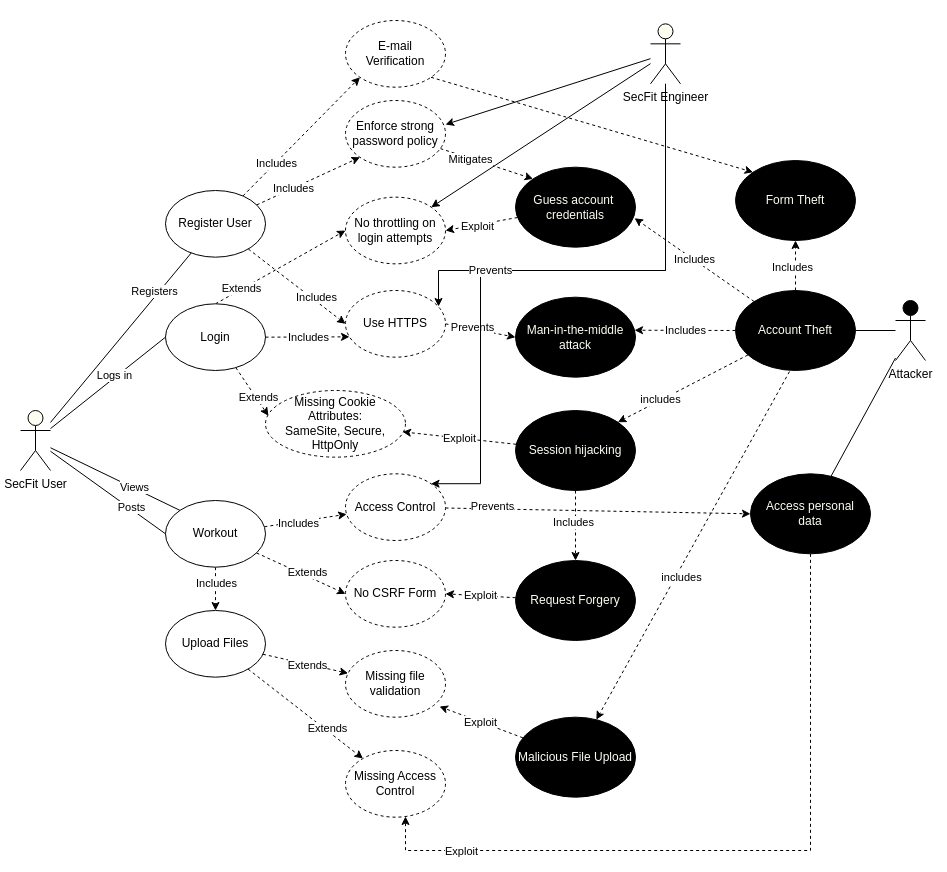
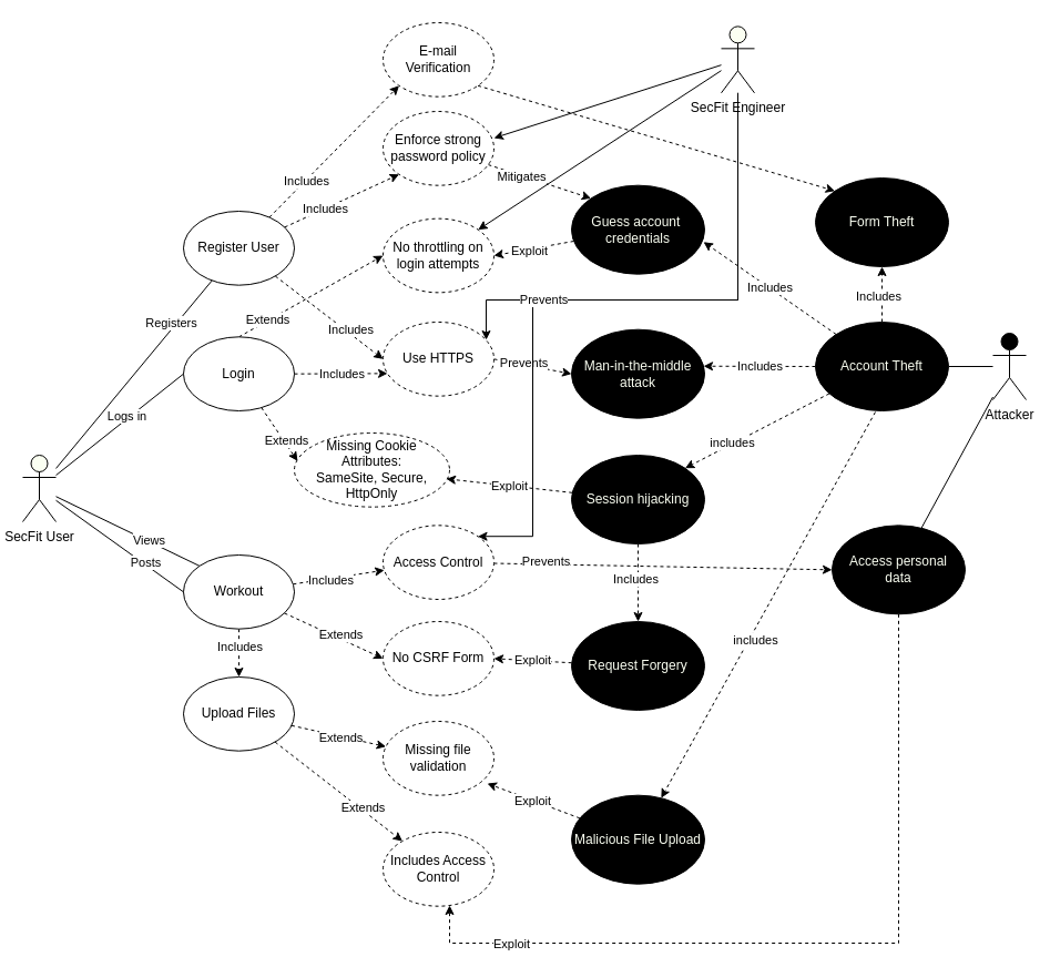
- <mxCell id="86" value="Missing Access Control" style="ellipse;whiteSpace=wrap;html=1;dashed=1;" vertex="1" parent="1"><mxGeometry x="345" y="750" width="100" height="66.67" as="geometry" /></mxCell>
+ <mxCell id="86" value="Includes Access Control" style="ellipse;whiteSpace=wrap;html=1;dashed=1;" vertex="1" parent="1"><mxGeometry x="345" y="750" width="100" height="66.67" as="geometry" /></mxCell>
